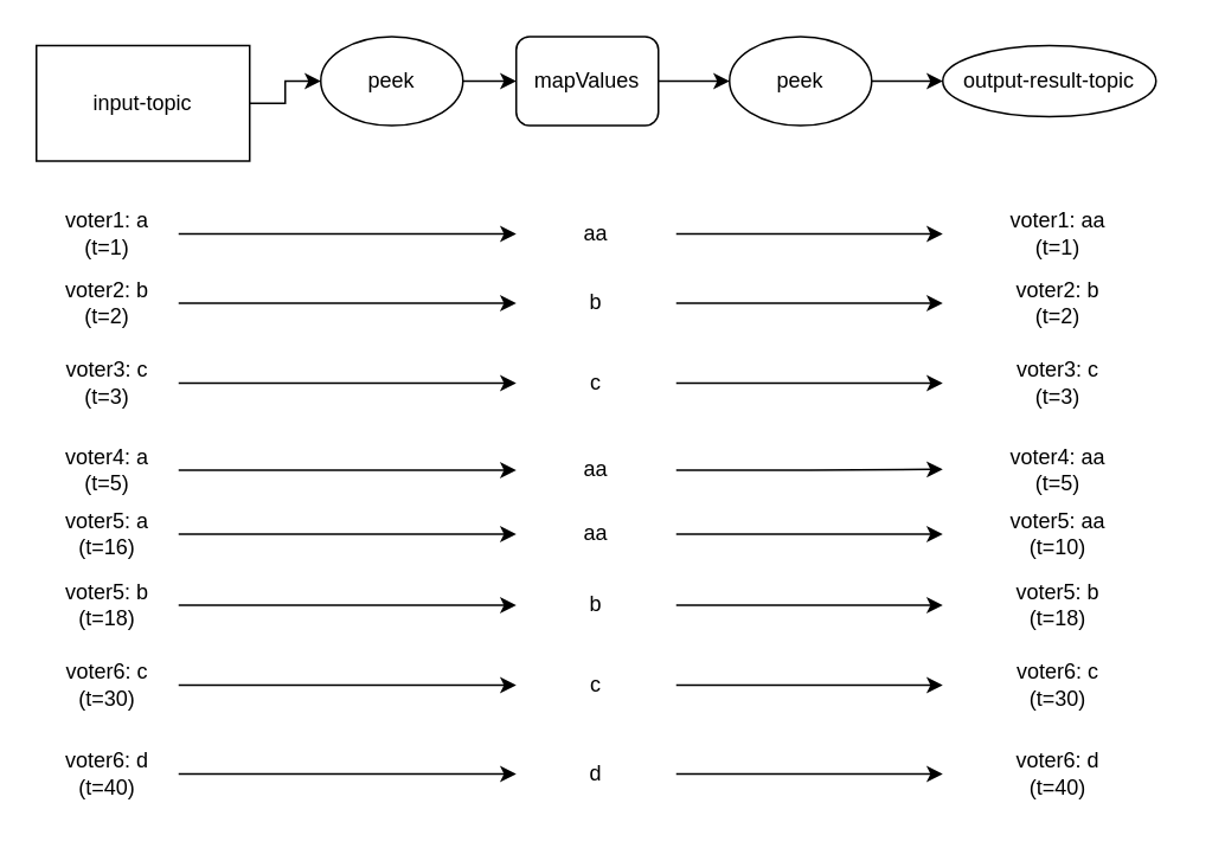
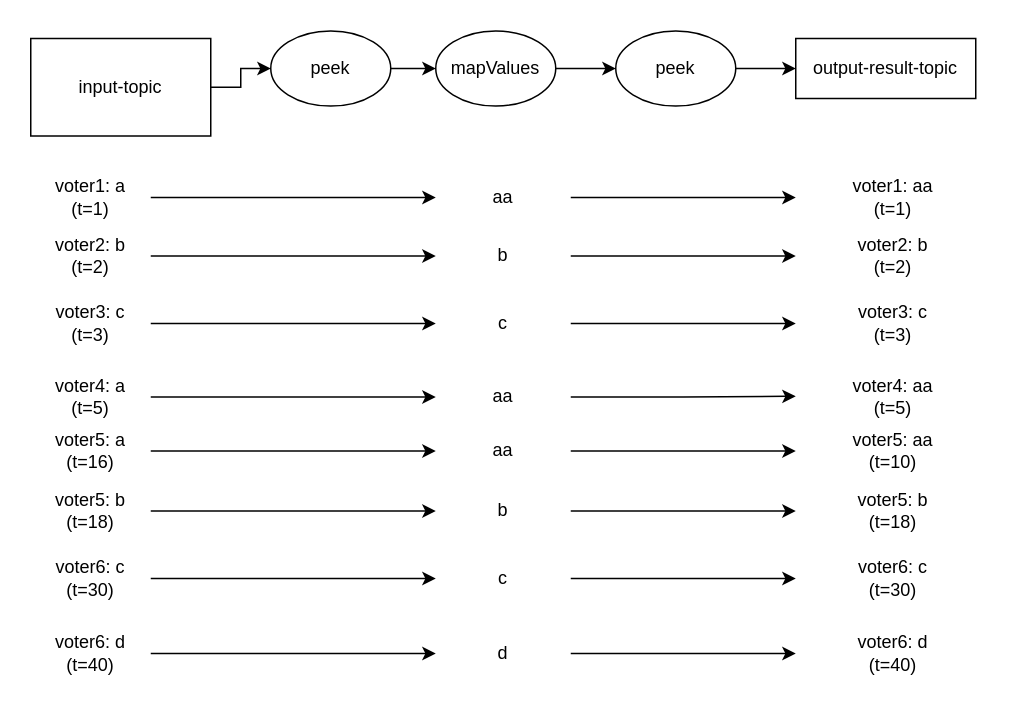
- <mxCell id="5" value="mapValues" style="whiteSpace=wrap;html=1;strokeColor=#000000;fontColor=#000000;rounded=1;" parent="1" vertex="1"><mxGeometry x="290" y="20" width="80" height="50" as="geometry" /></mxCell>
+ <mxCell id="5" value="mapValues" style="ellipse;whiteSpace=wrap;html=1;strokeColor=#000000;fontColor=#000000;" parent="1" vertex="1"><mxGeometry x="290" y="20" width="80" height="50" as="geometry" /></mxCell>
- <mxCell id="6" value="output-result-topic" style="ellipse;whiteSpace=wrap;html=1;strokeColor=#000000;fontColor=#000000;" parent="1" vertex="1"><mxGeometry x="530" y="25" width="120" height="40" as="geometry" /></mxCell>
+ <mxCell id="6" value="output-result-topic" style="rounded=0;whiteSpace=wrap;html=1;strokeColor=#000000;fontColor=#000000;" parent="1" vertex="1"><mxGeometry x="530" y="25" width="120" height="40" as="geometry" /></mxCell>
